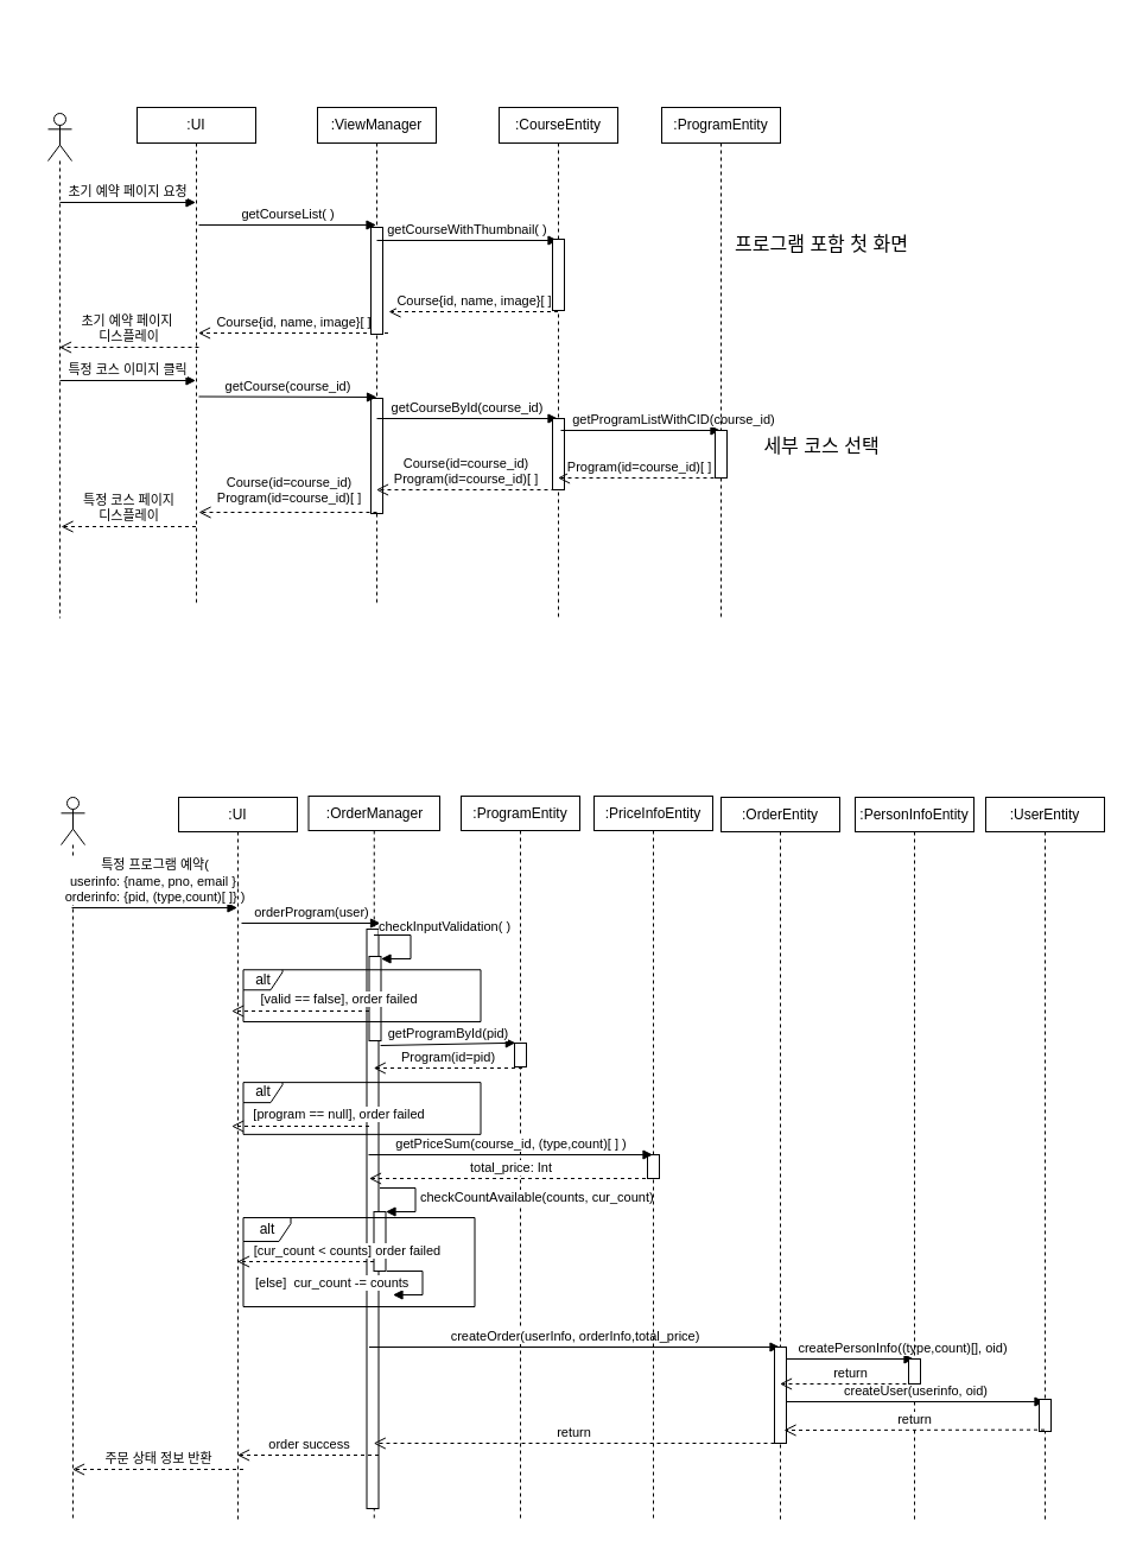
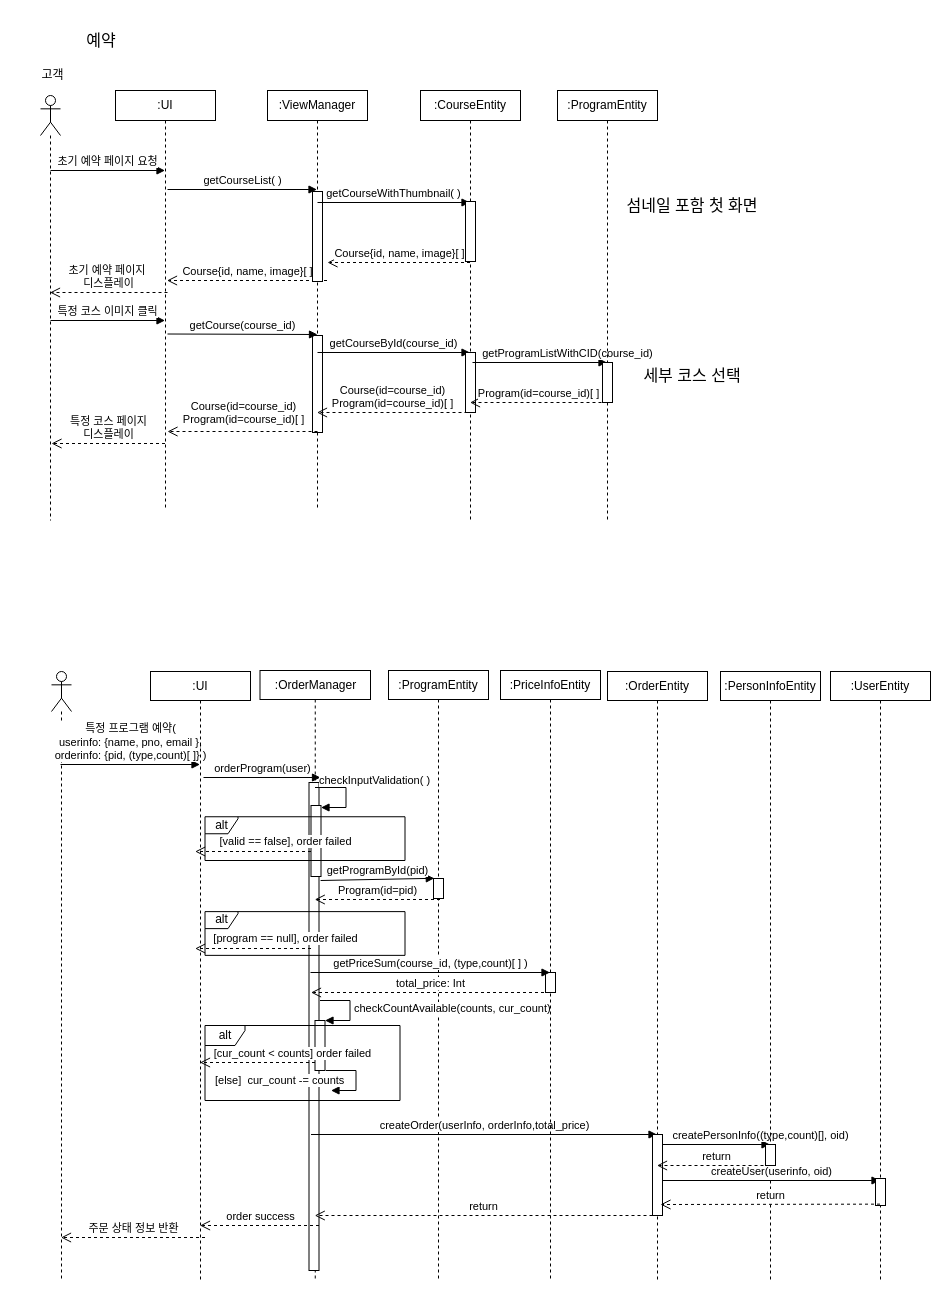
+ <mxCell id="21" value="예약" style="text;strokeColor=none;fillColor=none;html=1;align=center;verticalAlign=middle;whiteSpace=wrap;rounded=0;fontSize=16;" parent="1" vertex="1"><mxGeometry x="20" y="20" width="162" height="40" as="geometry" /></mxCell>
+ <mxCell id="11" value="고객" style="text;html=1;align=center;verticalAlign=middle;resizable=0;points=[];autosize=1;strokeColor=none;fillColor=none;" parent="1" vertex="1"><mxGeometry x="27" y="60" width="50" height="30" as="geometry" /></mxCell>
- <mxCell id="22" value="프로그램 포함 첫 화면" style="text;strokeColor=none;fillColor=none;html=1;align=center;verticalAlign=middle;whiteSpace=wrap;rounded=0;fontSize=16;" parent="1" vertex="1"><mxGeometry x="592" y="190" width="200" height="30" as="geometry" /></mxCell>
+ <mxCell id="22" value="섬네일 포함 첫 화면" style="text;strokeColor=none;fillColor=none;html=1;align=center;verticalAlign=middle;whiteSpace=wrap;rounded=0;fontSize=16;" parent="1" vertex="1"><mxGeometry x="592" y="190" width="200" height="30" as="geometry" /></mxCell>
